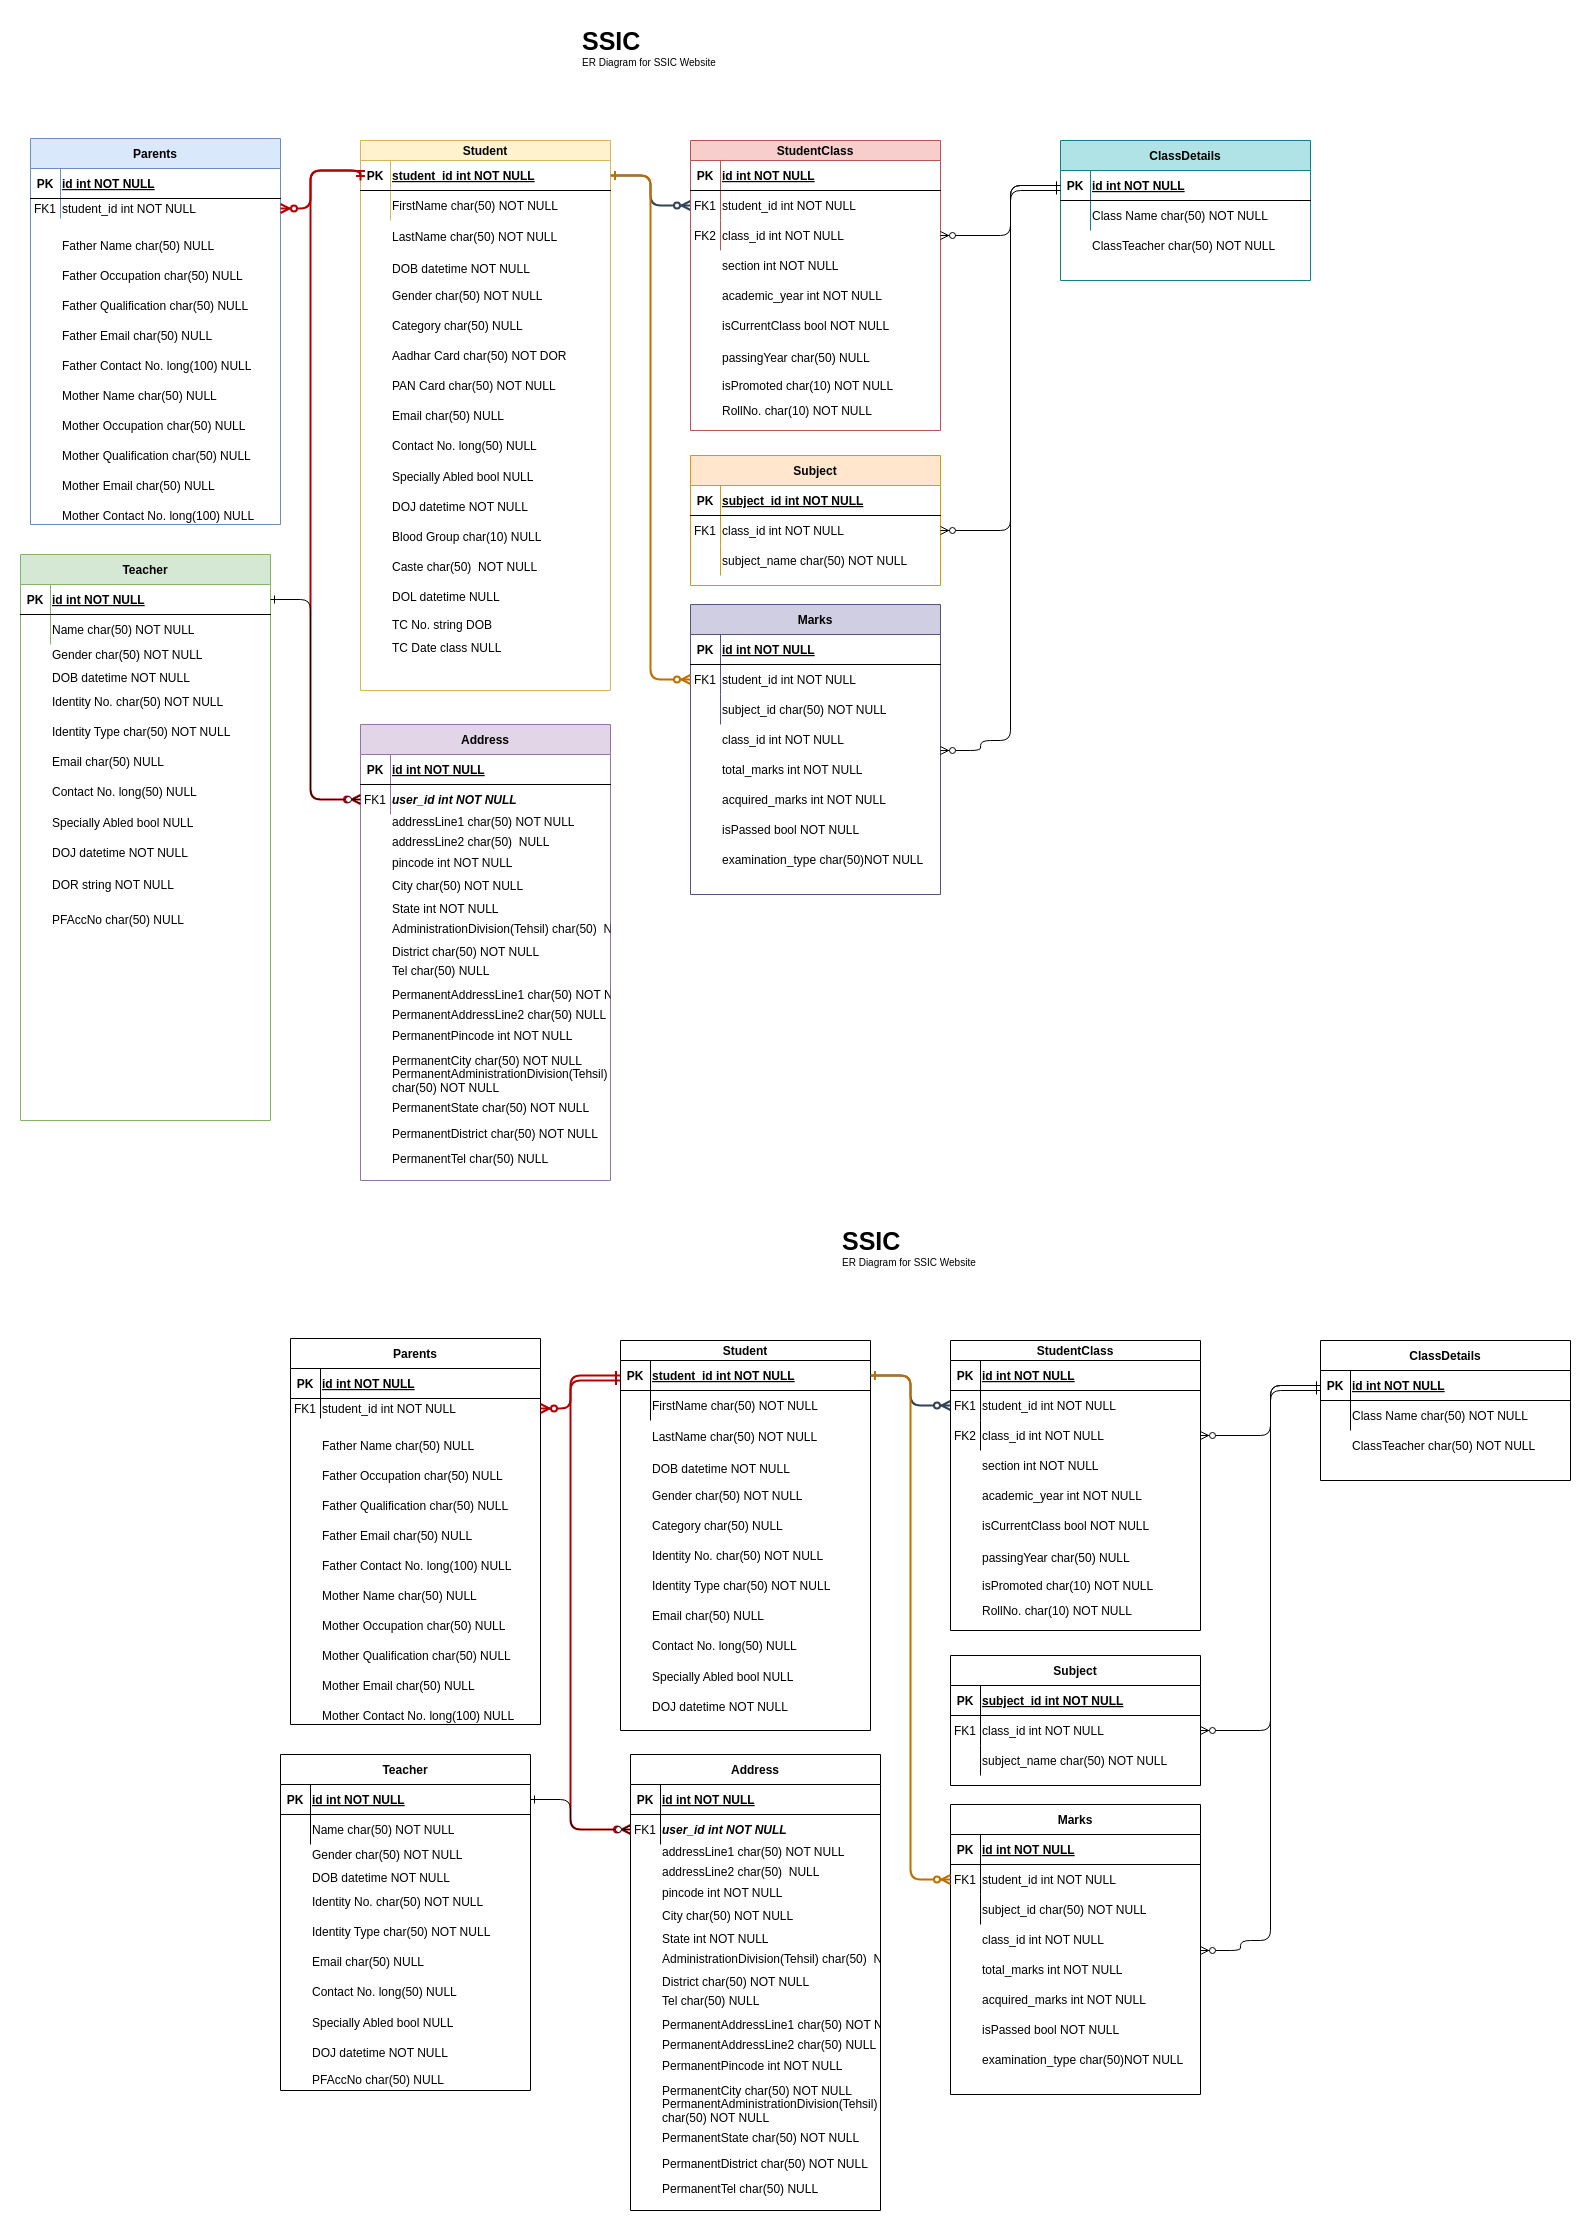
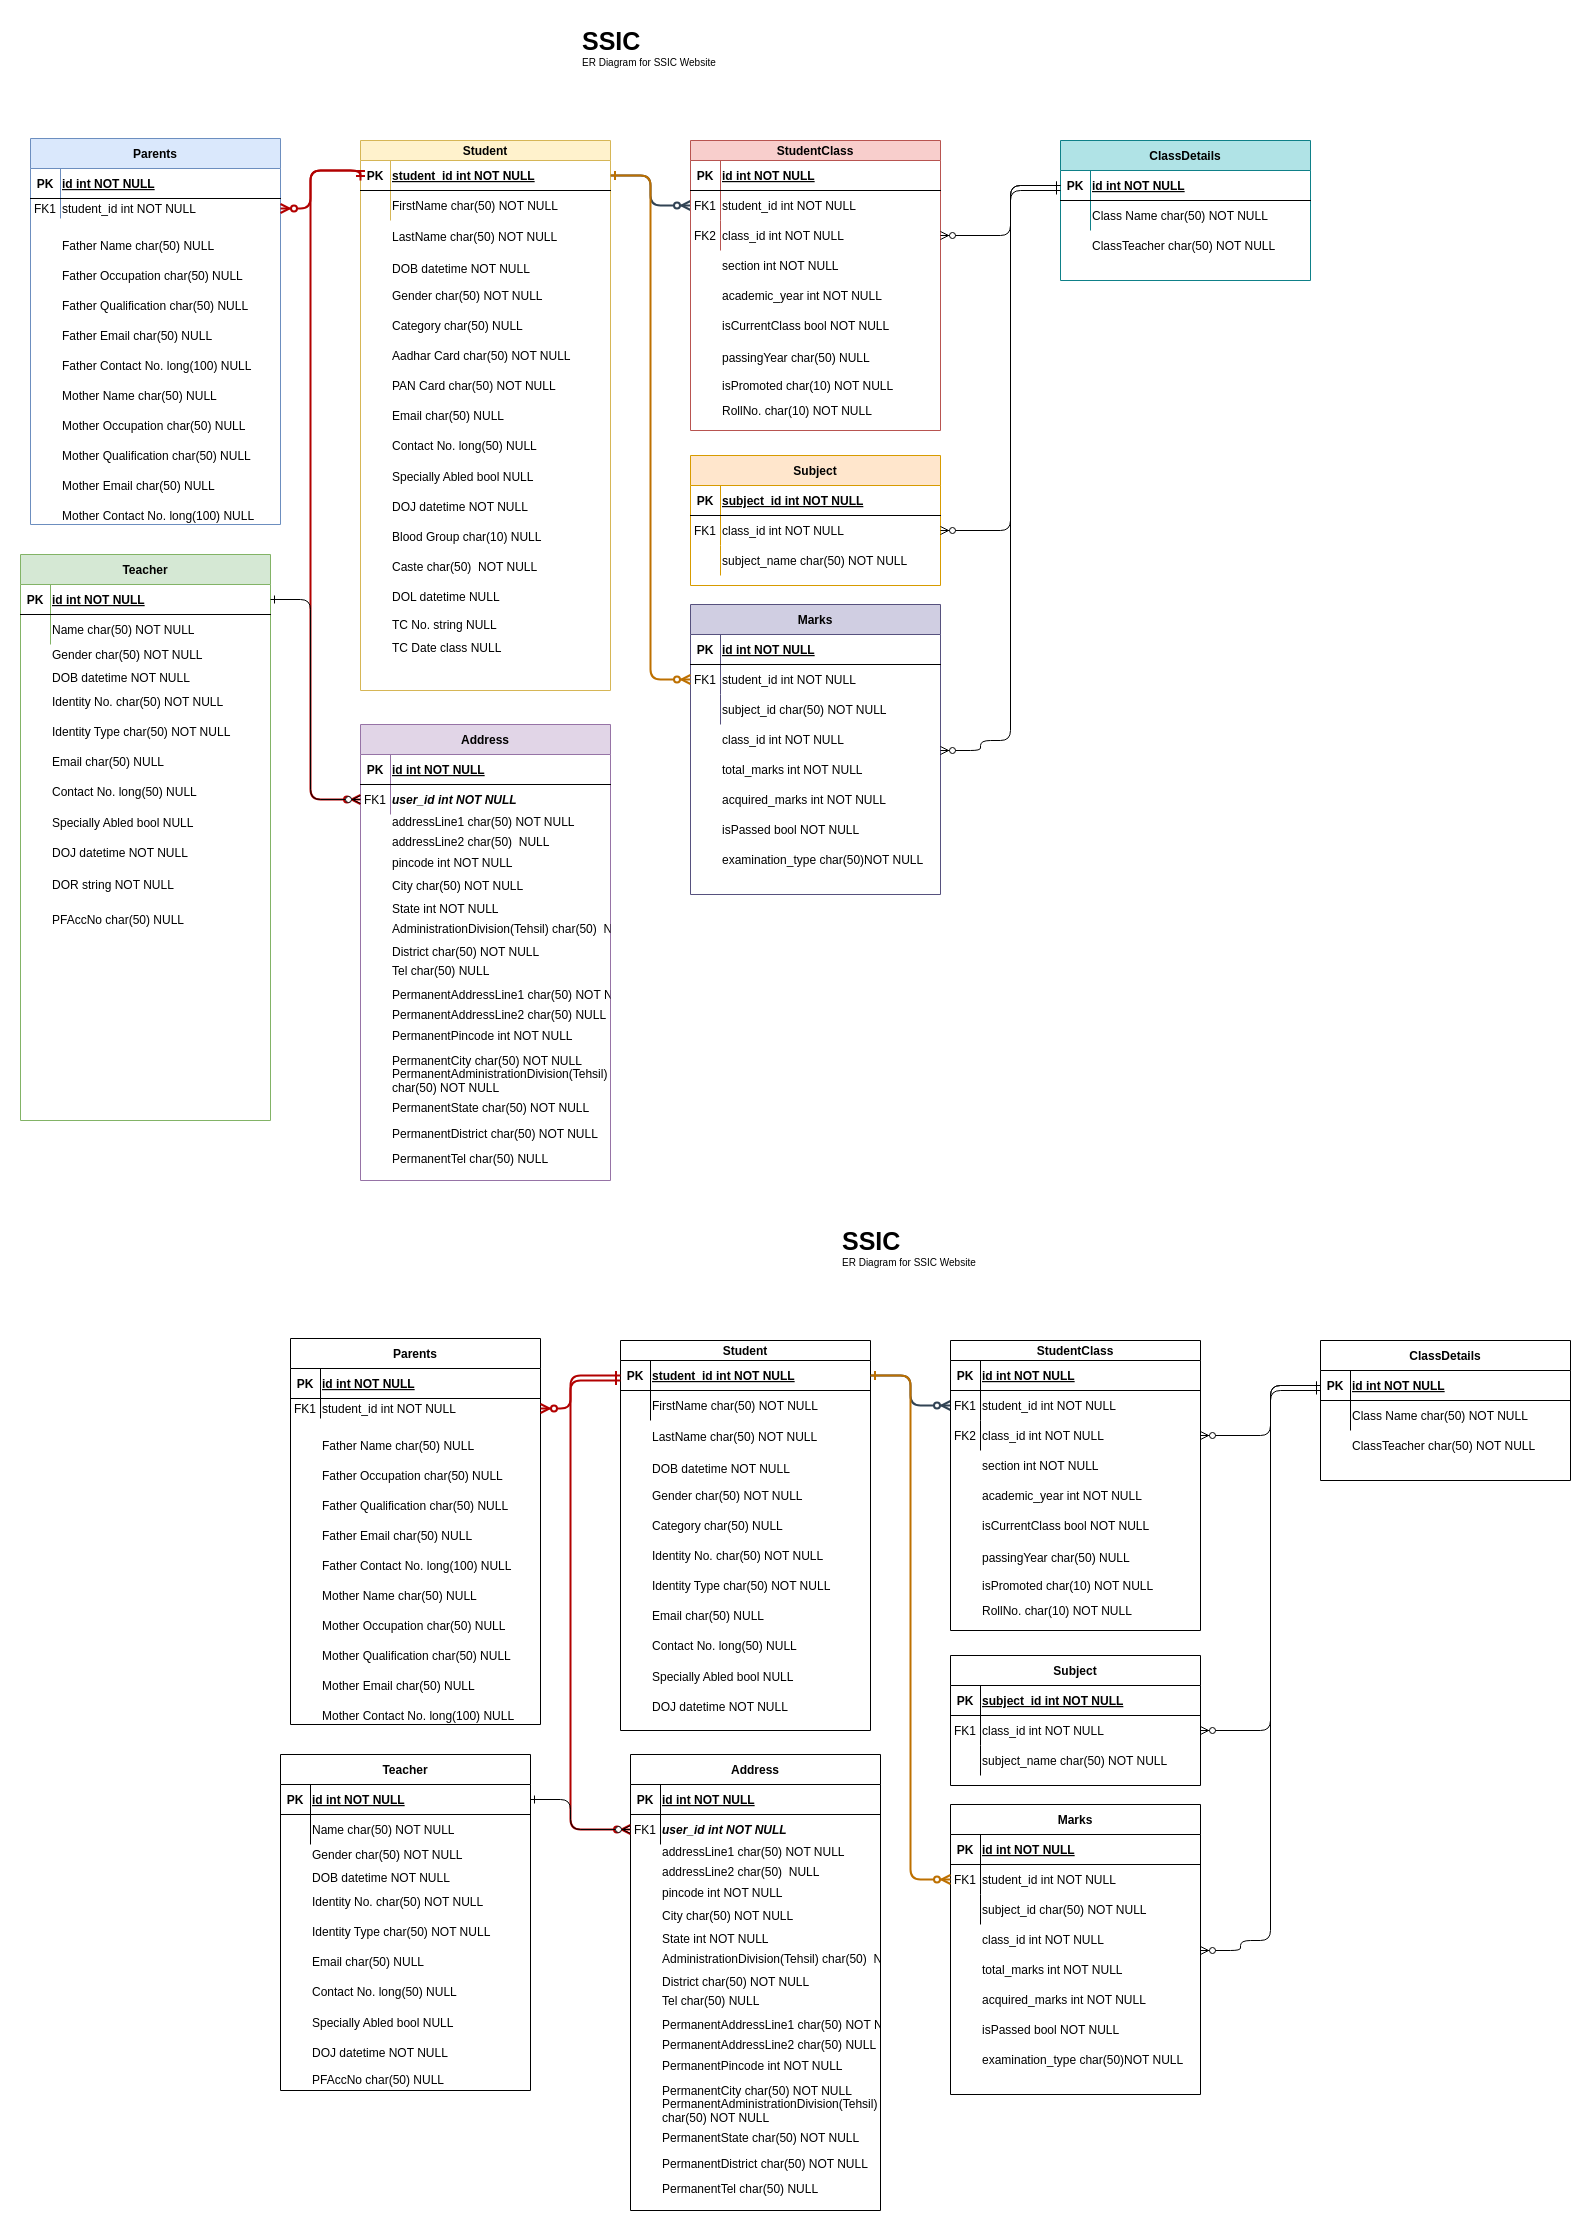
- <mxCell id="41" value="Aadhar Card char(50) NOT DOR" style="shape=partialRectangle;overflow=hidden;connectable=0;fillColor=none;top=0;left=0;bottom=0;right=0;align=left;spacingLeft=0;spacing=2;spacingBottom=0;" parent="1" vertex="1"><mxGeometry x="390" y="340" width="220" height="30" as="geometry"><mxRectangle width="220" height="30" as="alternateBounds" /></mxGeometry></mxCell>
+ <mxCell id="41" value="Aadhar Card char(50) NOT NULL" style="shape=partialRectangle;overflow=hidden;connectable=0;fillColor=none;top=0;left=0;bottom=0;right=0;align=left;spacingLeft=0;spacing=2;spacingBottom=0;" parent="1" vertex="1"><mxGeometry x="390" y="340" width="220" height="30" as="geometry"><mxRectangle width="220" height="30" as="alternateBounds" /></mxGeometry></mxCell>
- <mxCell id="144" value="TC No. string DOB" style="shape=partialRectangle;overflow=hidden;connectable=0;fillColor=none;top=0;left=0;bottom=0;right=0;align=left;spacingLeft=0;spacing=2;spacingBottom=0;" parent="1" vertex="1"><mxGeometry x="390" y="609" width="220" height="30" as="geometry"><mxRectangle width="220" height="30" as="alternateBounds" /></mxGeometry></mxCell>
+ <mxCell id="144" value="TC No. string NULL" style="shape=partialRectangle;overflow=hidden;connectable=0;fillColor=none;top=0;left=0;bottom=0;right=0;align=left;spacingLeft=0;spacing=2;spacingBottom=0;" parent="1" vertex="1"><mxGeometry x="390" y="609" width="220" height="30" as="geometry"><mxRectangle width="220" height="30" as="alternateBounds" /></mxGeometry></mxCell>
